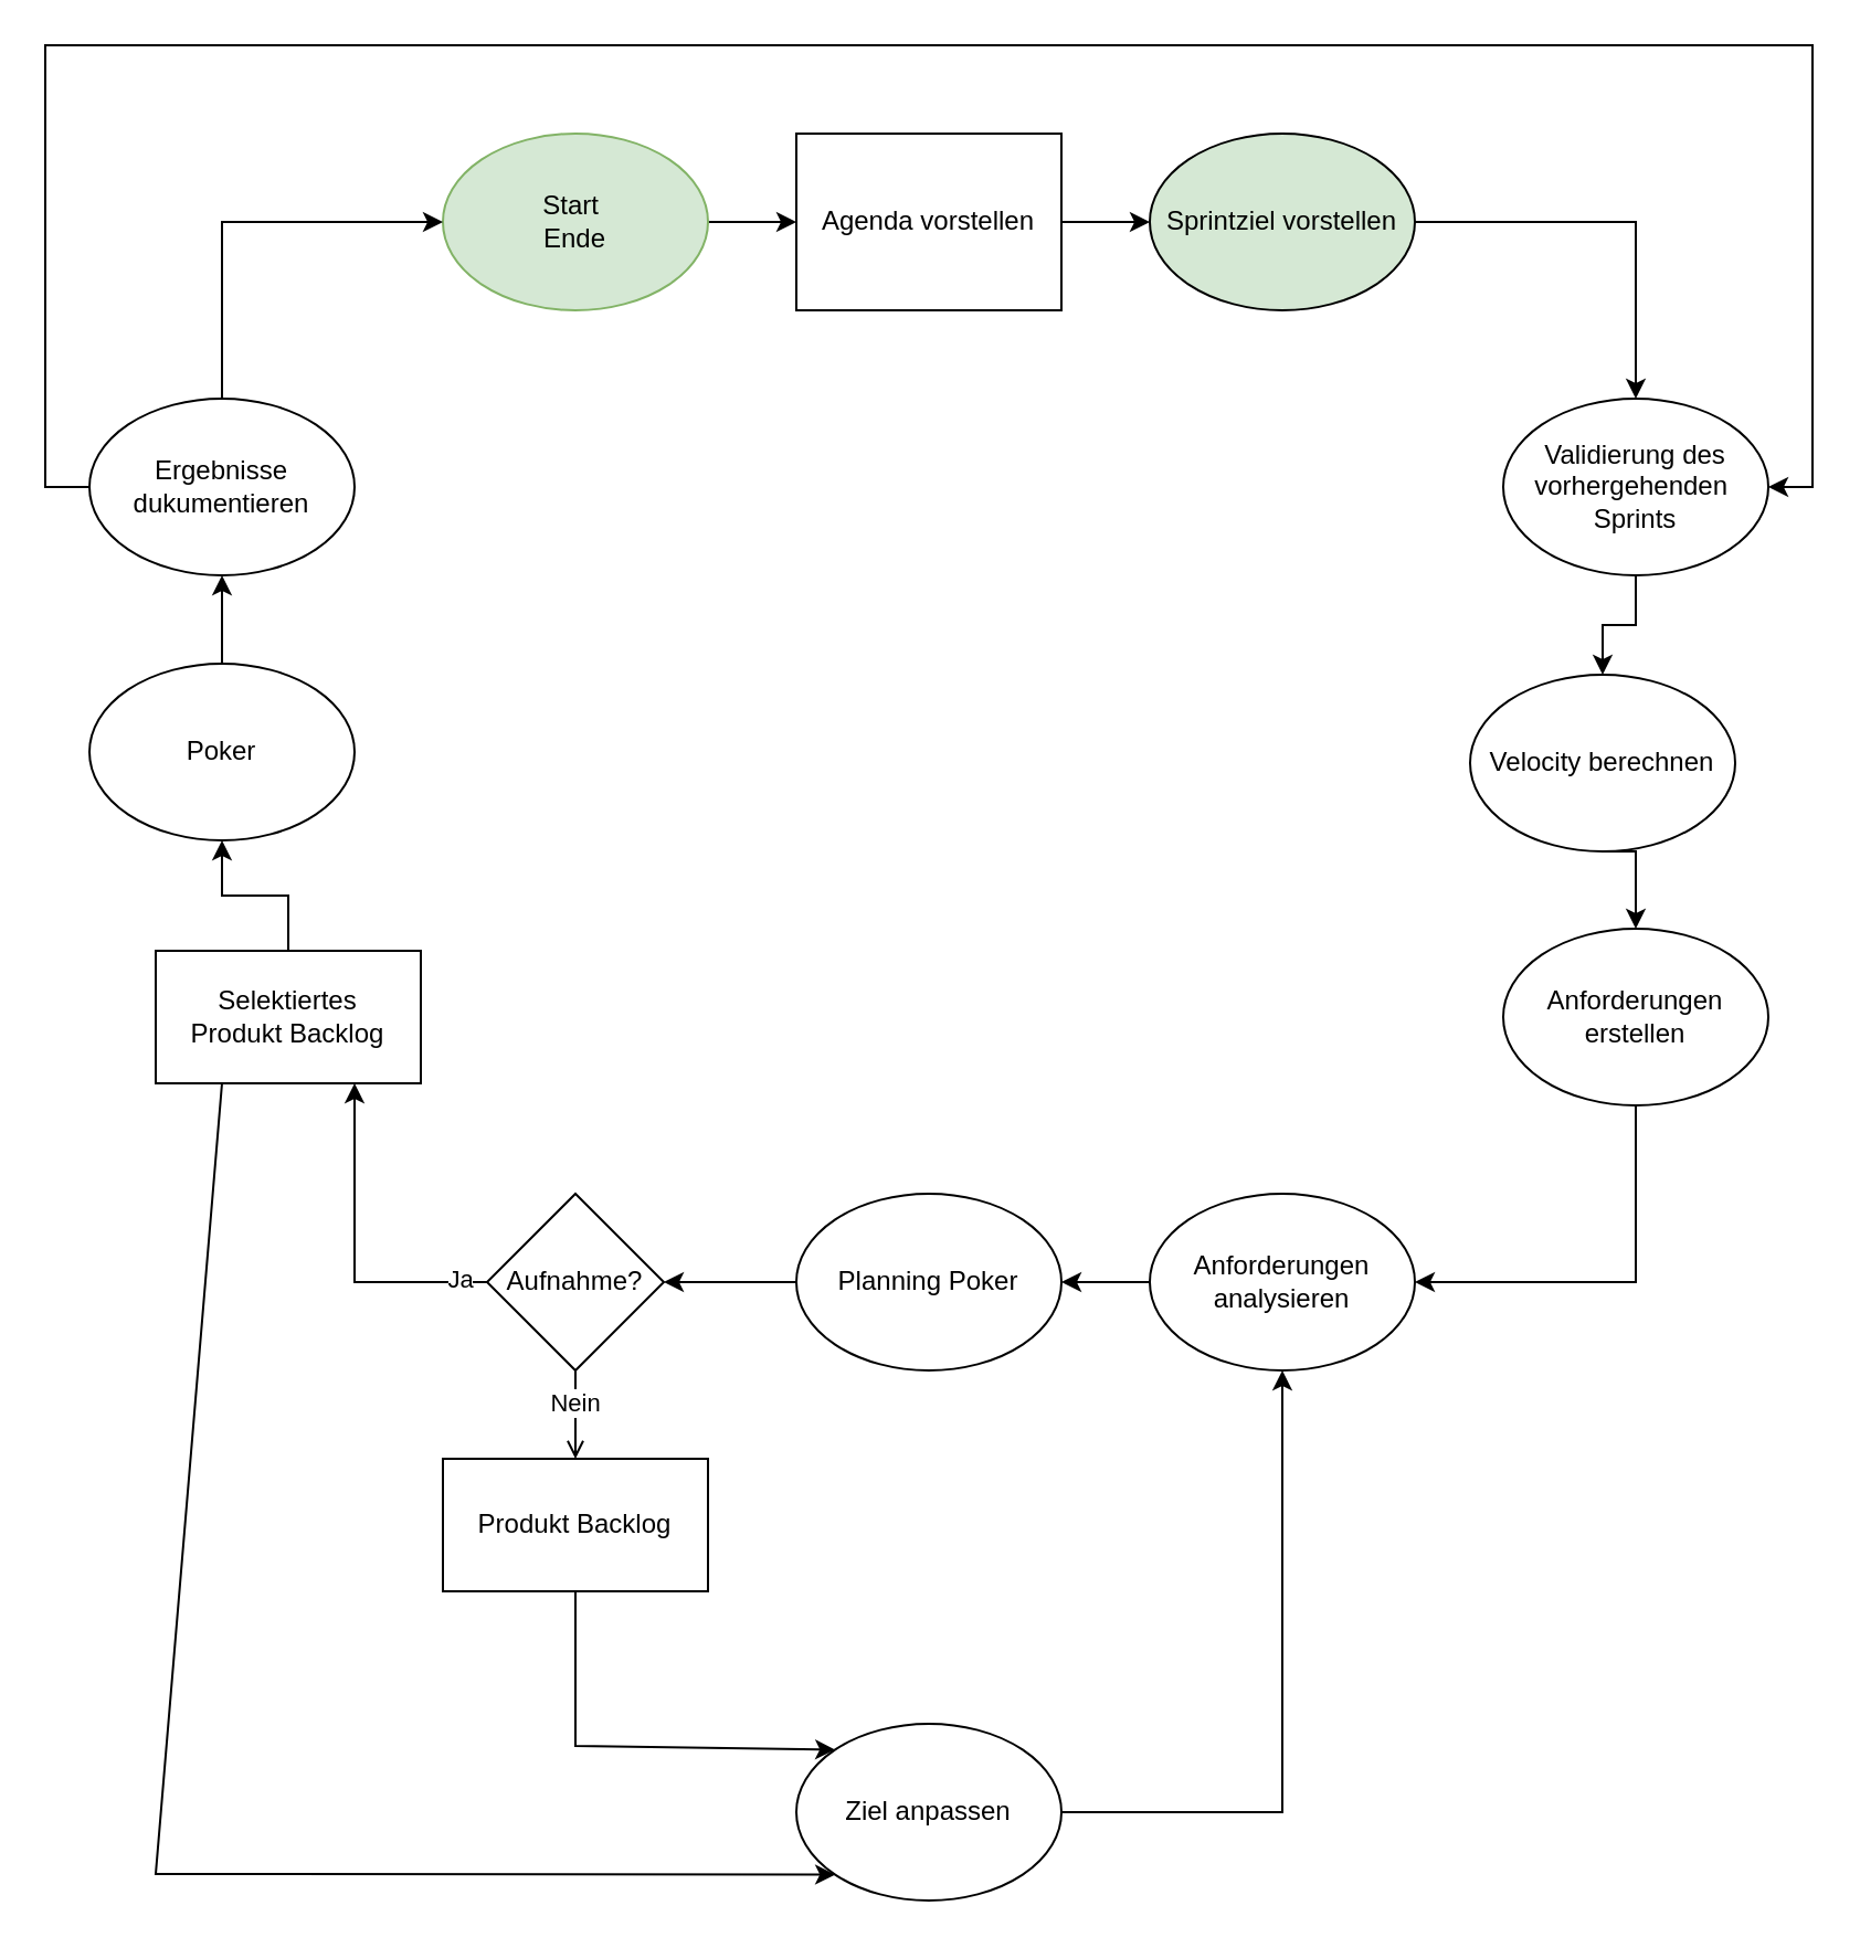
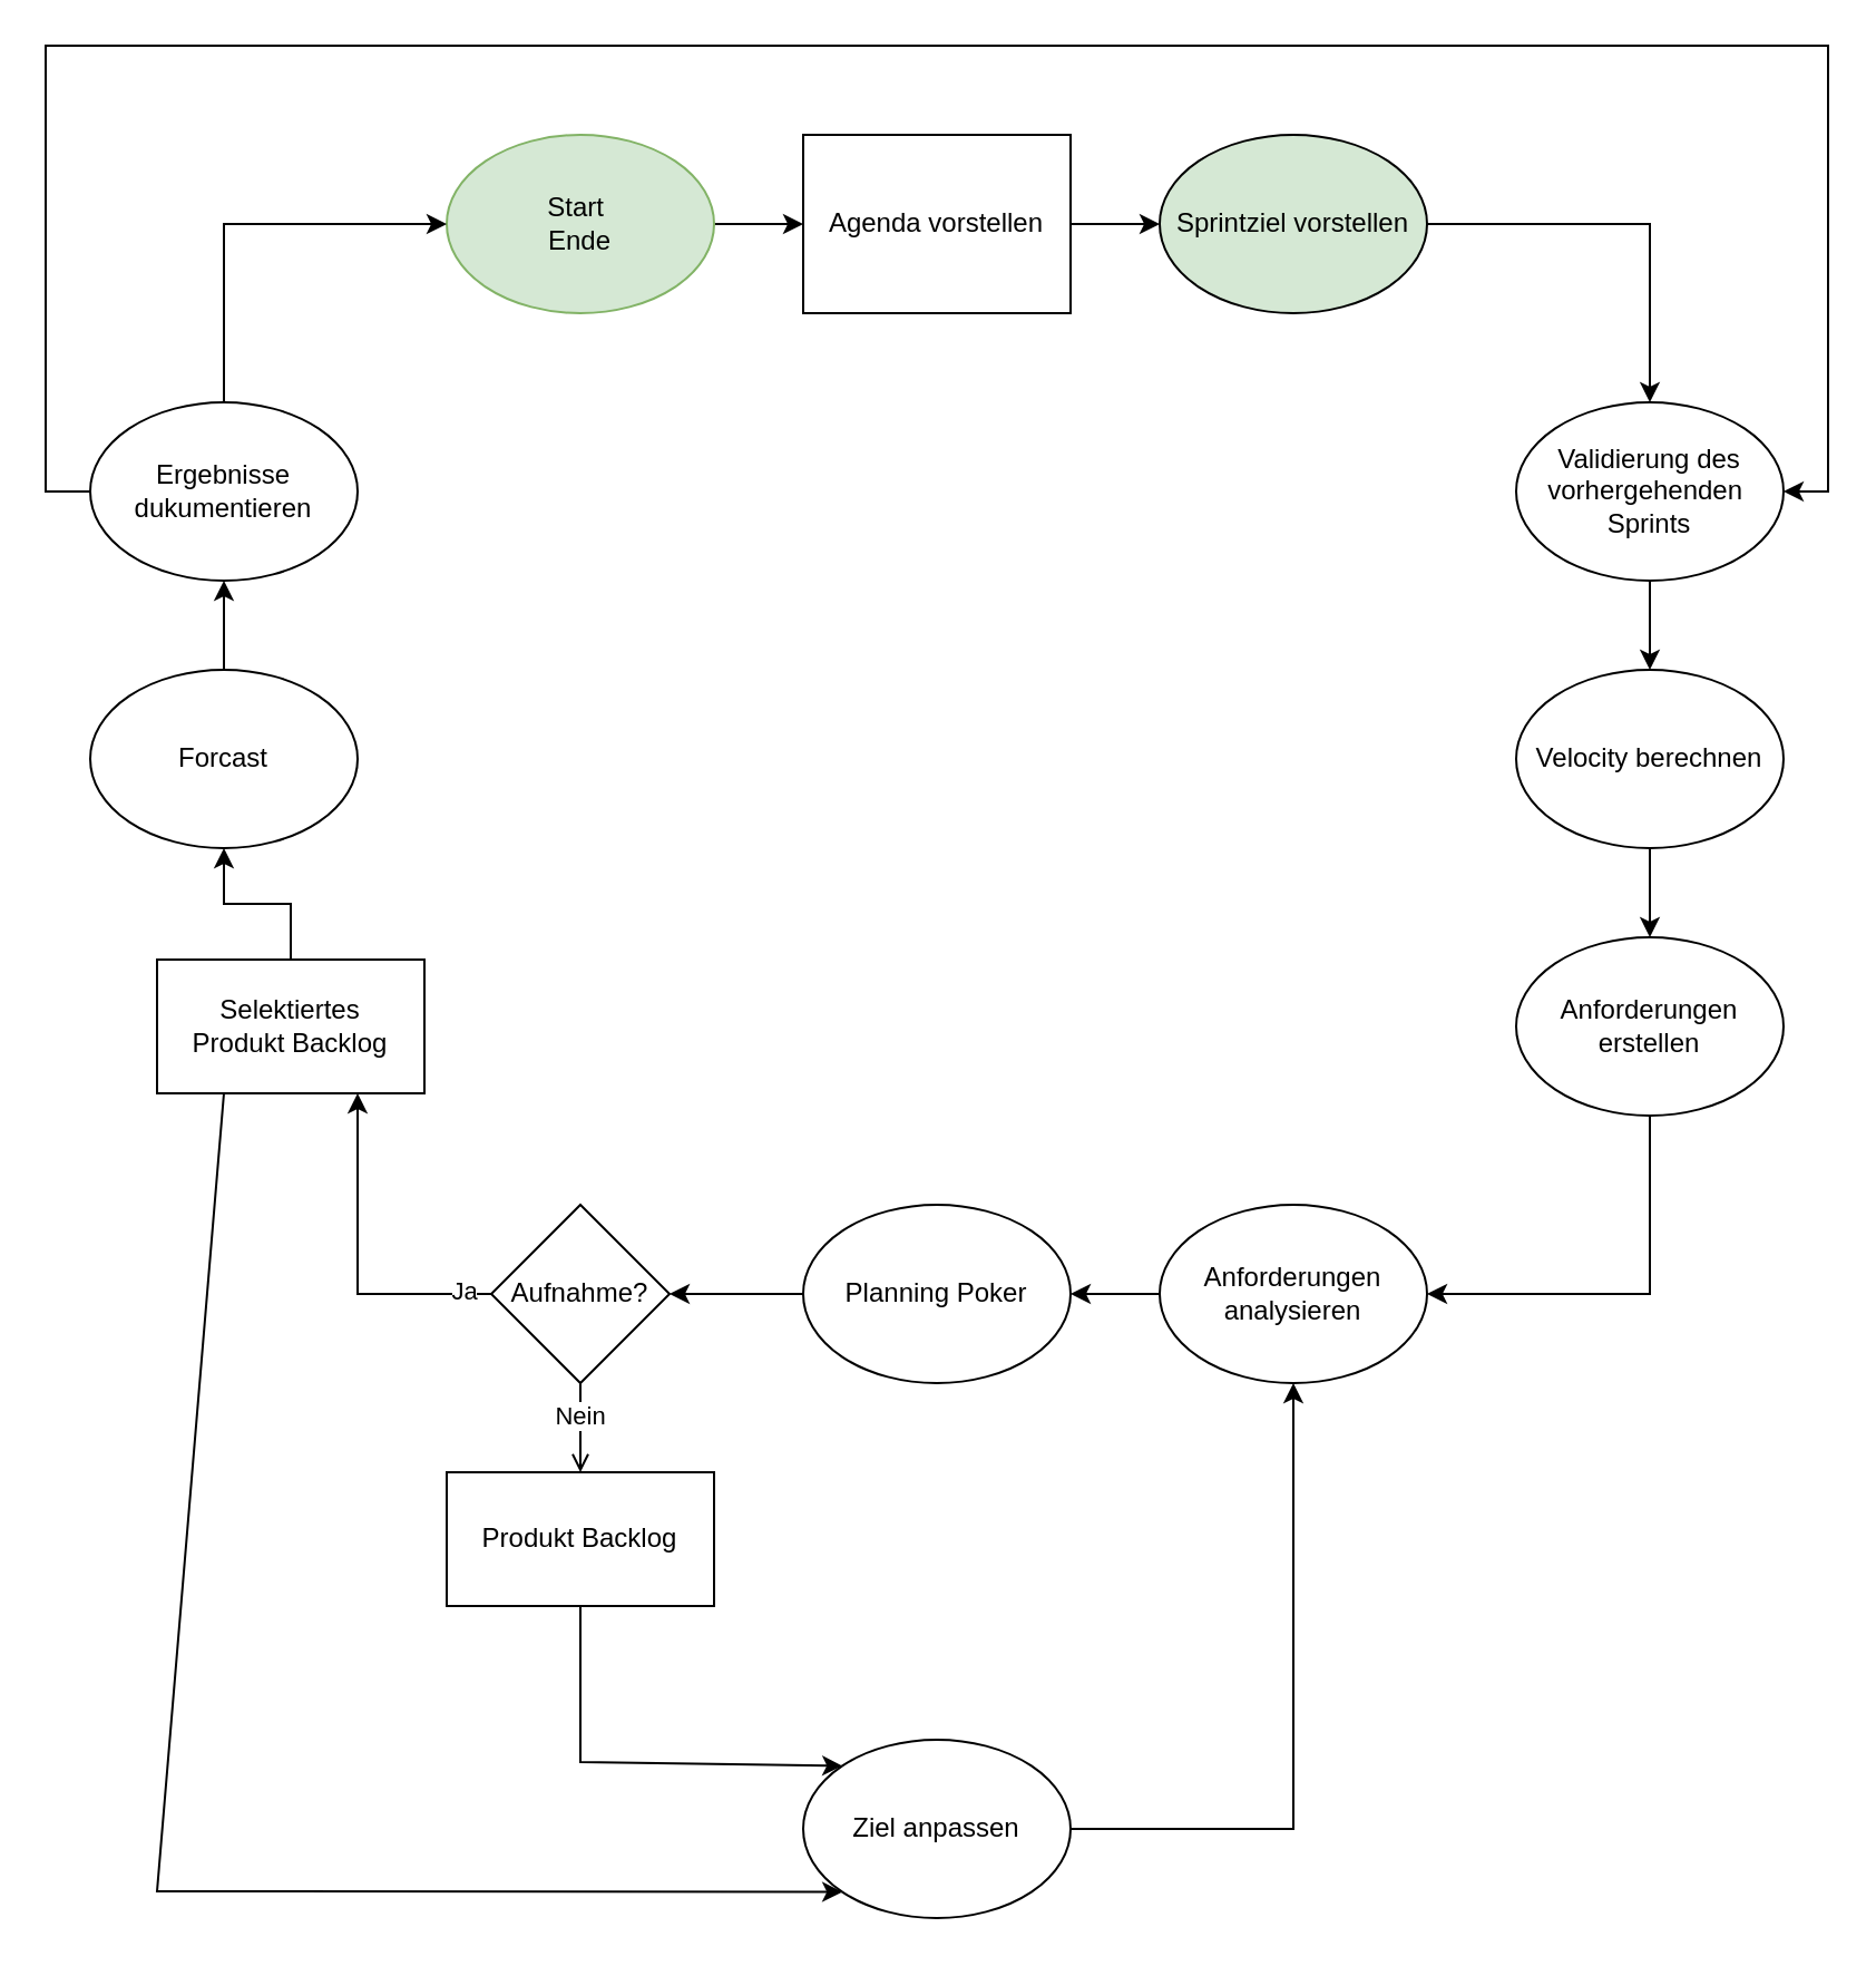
- <mxCell id="31" value="Poker" style="ellipse;whiteSpace=wrap;html=1;" vertex="1" parent="1"><mxGeometry x="40" y="300" width="120" height="80" as="geometry" /></mxCell>
+ <mxCell id="31" value="Forcast" style="ellipse;whiteSpace=wrap;html=1;" vertex="1" parent="1"><mxGeometry x="40" y="300" width="120" height="80" as="geometry" /></mxCell>
- <mxCell id="11" value="Velocity berechnen" style="ellipse;whiteSpace=wrap;html=1;" vertex="1" parent="1"><mxGeometry x="665" y="305" width="120" height="80" as="geometry" /></mxCell>
+ <mxCell id="11" value="Velocity berechnen" style="ellipse;whiteSpace=wrap;html=1;" vertex="1" parent="1"><mxGeometry x="680" y="300" width="120" height="80" as="geometry" /></mxCell>
